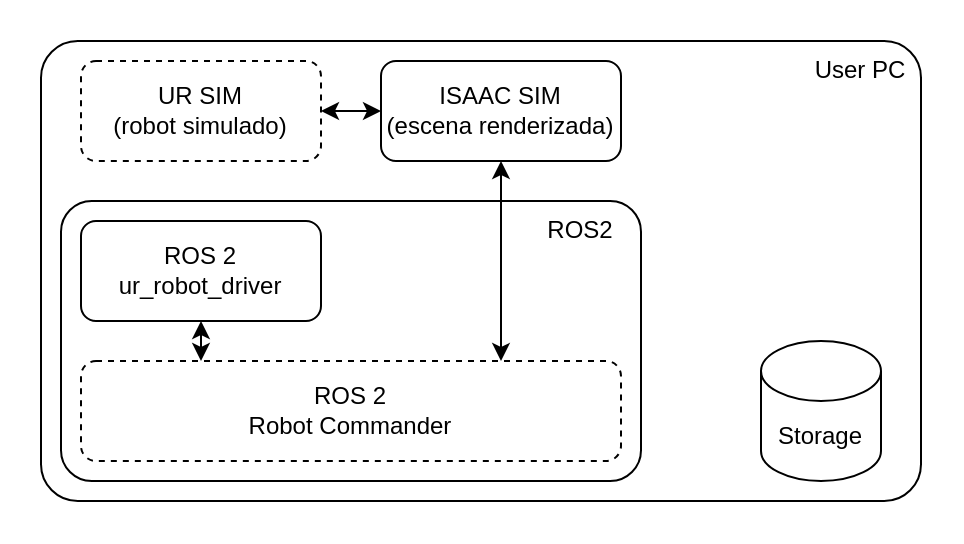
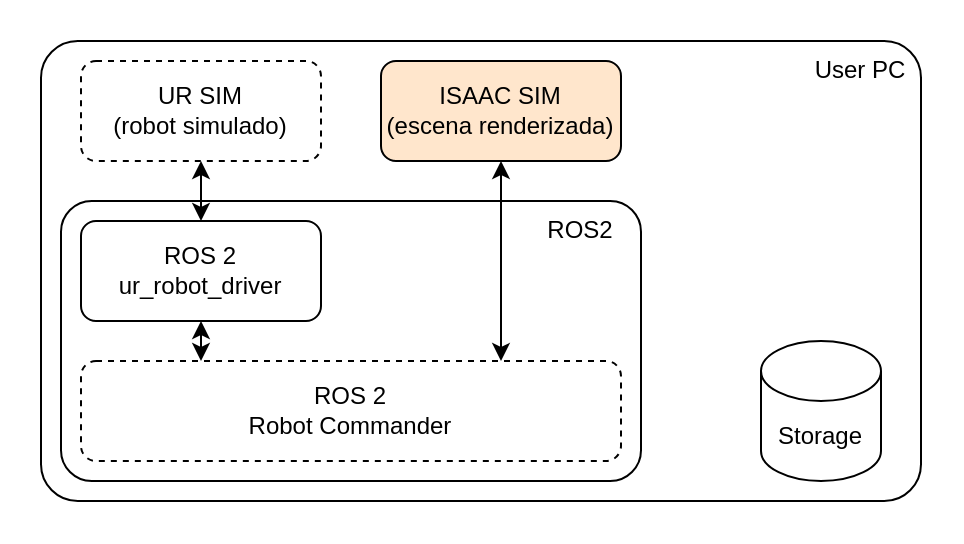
- <mxCell id="6" value="" style="edgeStyle=orthogonalEdgeStyle;rounded=0;orthogonalLoop=1;jettySize=auto;html=1;startArrow=classic;startFill=1;" parent="1" source="7" target="5" edge="1"><mxGeometry relative="1" as="geometry" /></mxCell>
+ <mxCell id="6" value="" style="edgeStyle=orthogonalEdgeStyle;rounded=0;orthogonalLoop=1;jettySize=auto;html=1;startArrow=classic;startFill=1;" parent="1" source="7" target="11" edge="1"><mxGeometry relative="1" as="geometry" /></mxCell>
- <mxCell id="5" value="ISAAC SIM&lt;div&gt;(escena renderizada)&lt;/div&gt;" style="rounded=1;whiteSpace=wrap;html=1;" parent="1" vertex="1"><mxGeometry x="190" y="30" width="120" height="50" as="geometry" /></mxCell>
+ <mxCell id="5" value="ISAAC SIM&lt;div&gt;(escena renderizada)&lt;/div&gt;" style="rounded=1;whiteSpace=wrap;html=1;fillColor=#ffe6cc;" parent="1" vertex="1"><mxGeometry x="190" y="30" width="120" height="50" as="geometry" /></mxCell>
